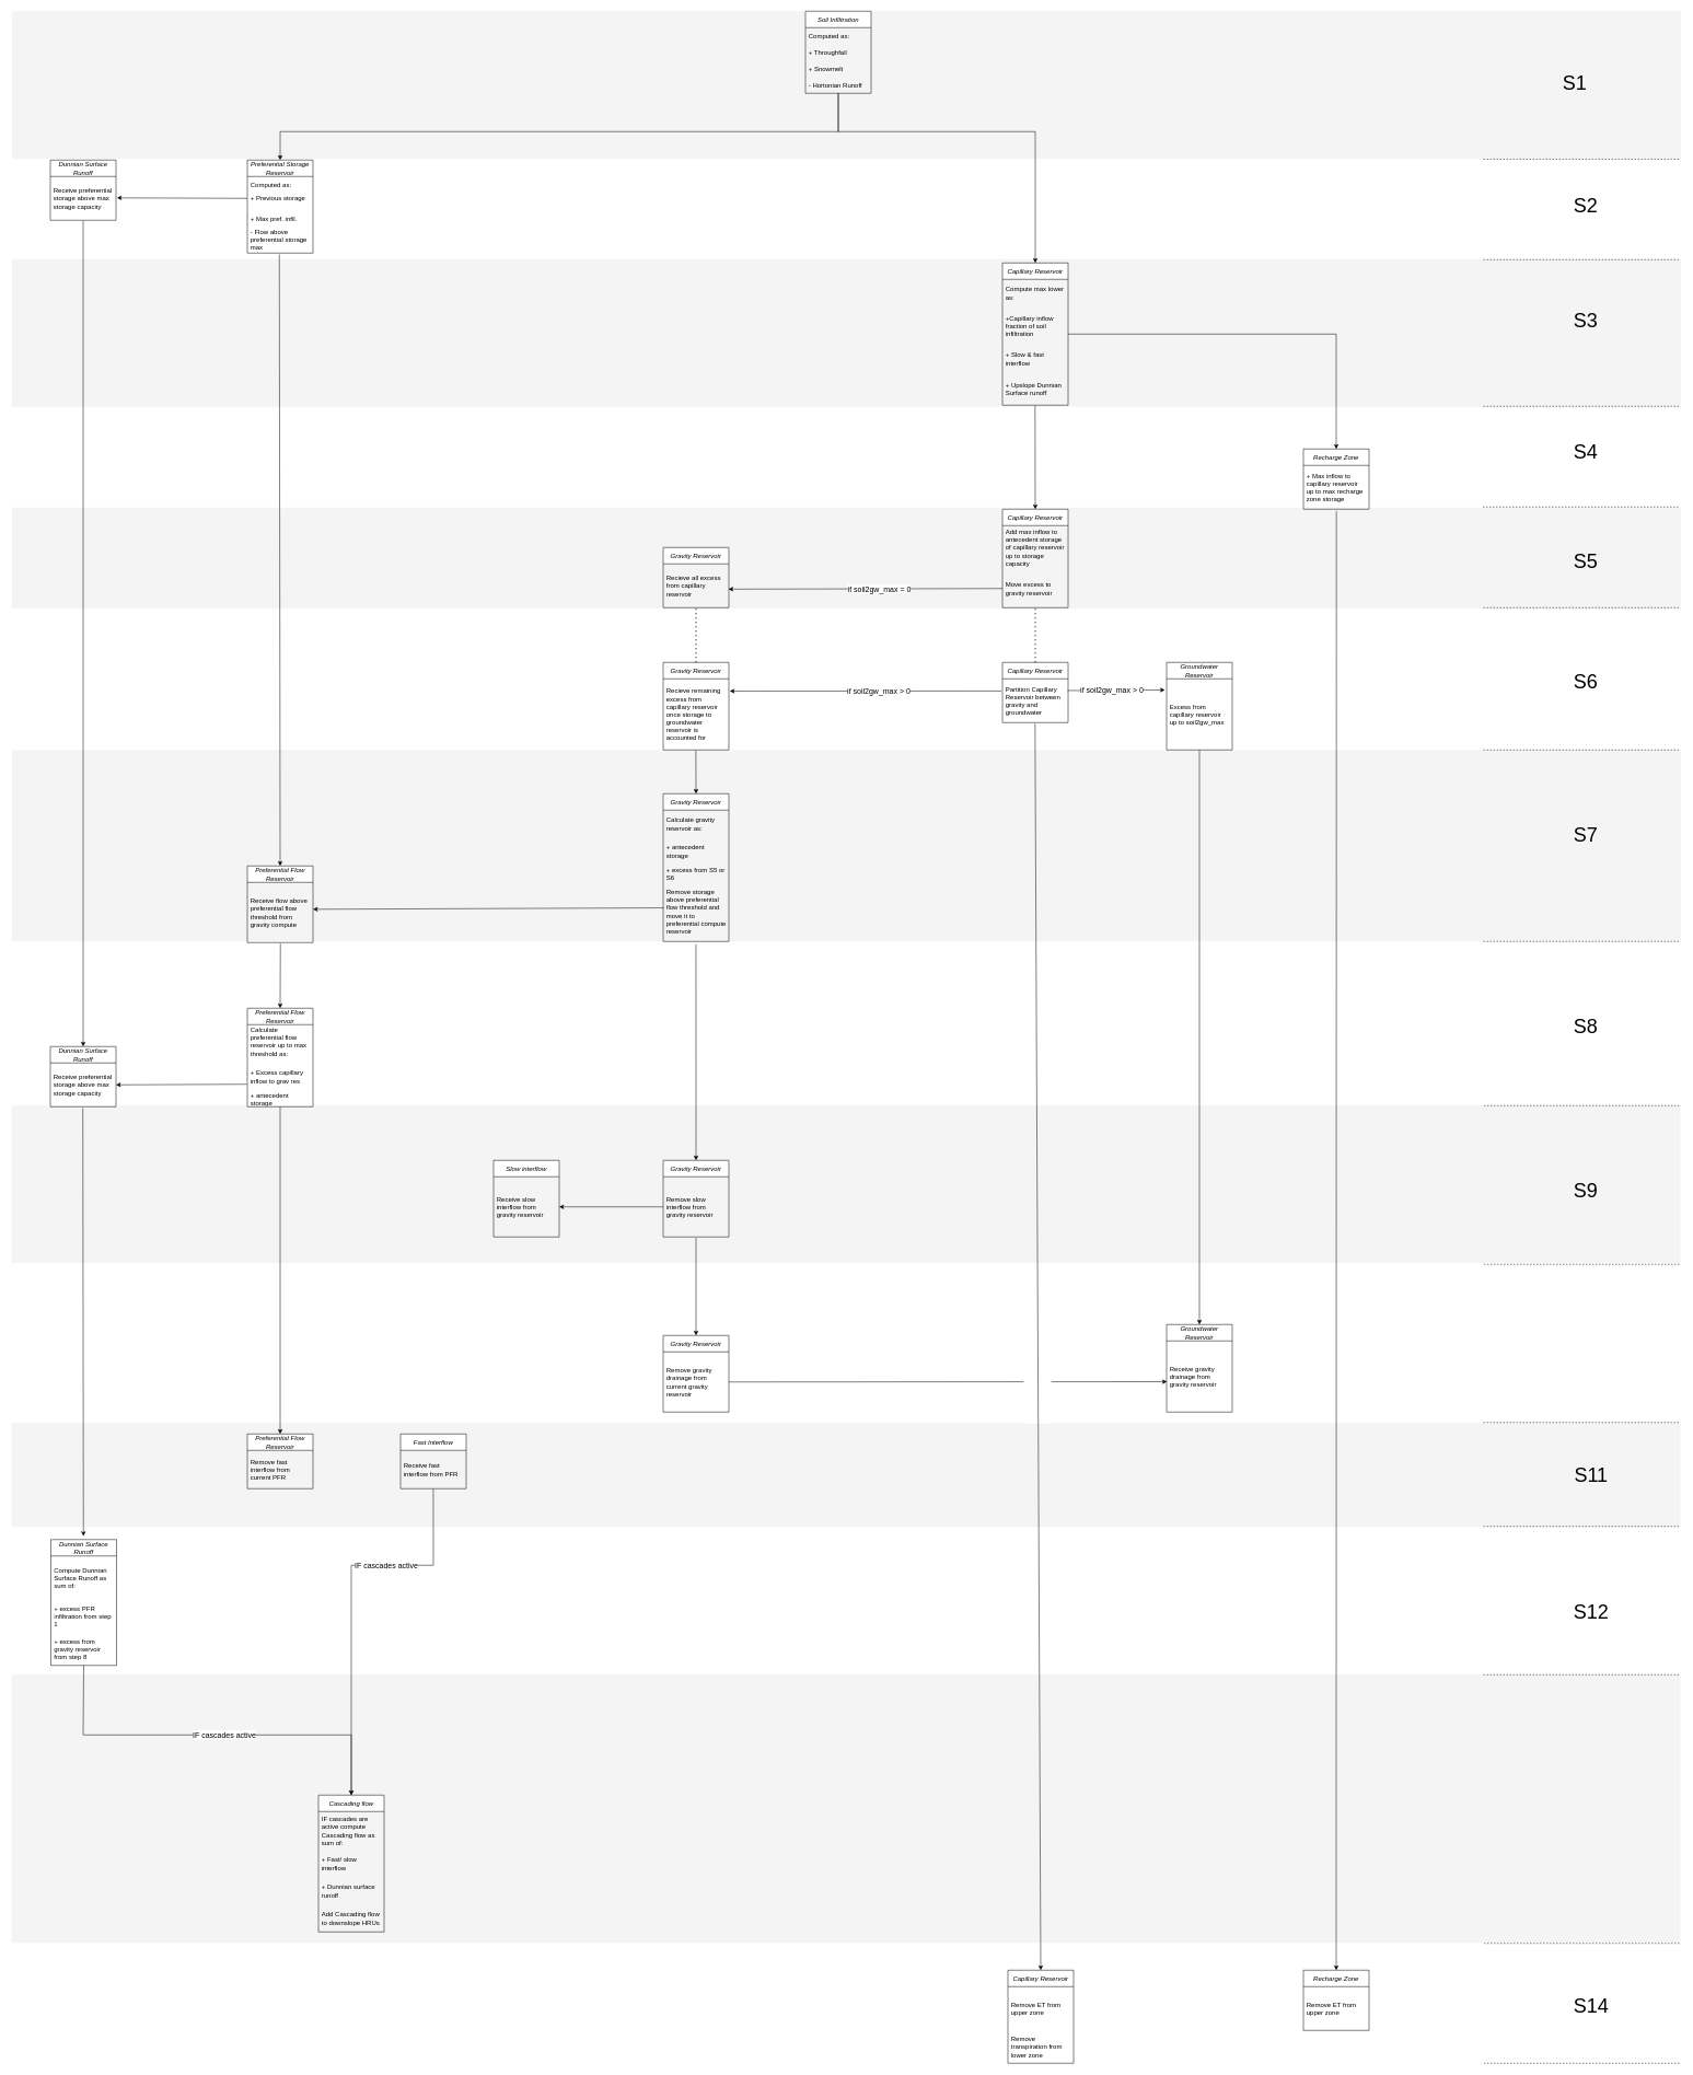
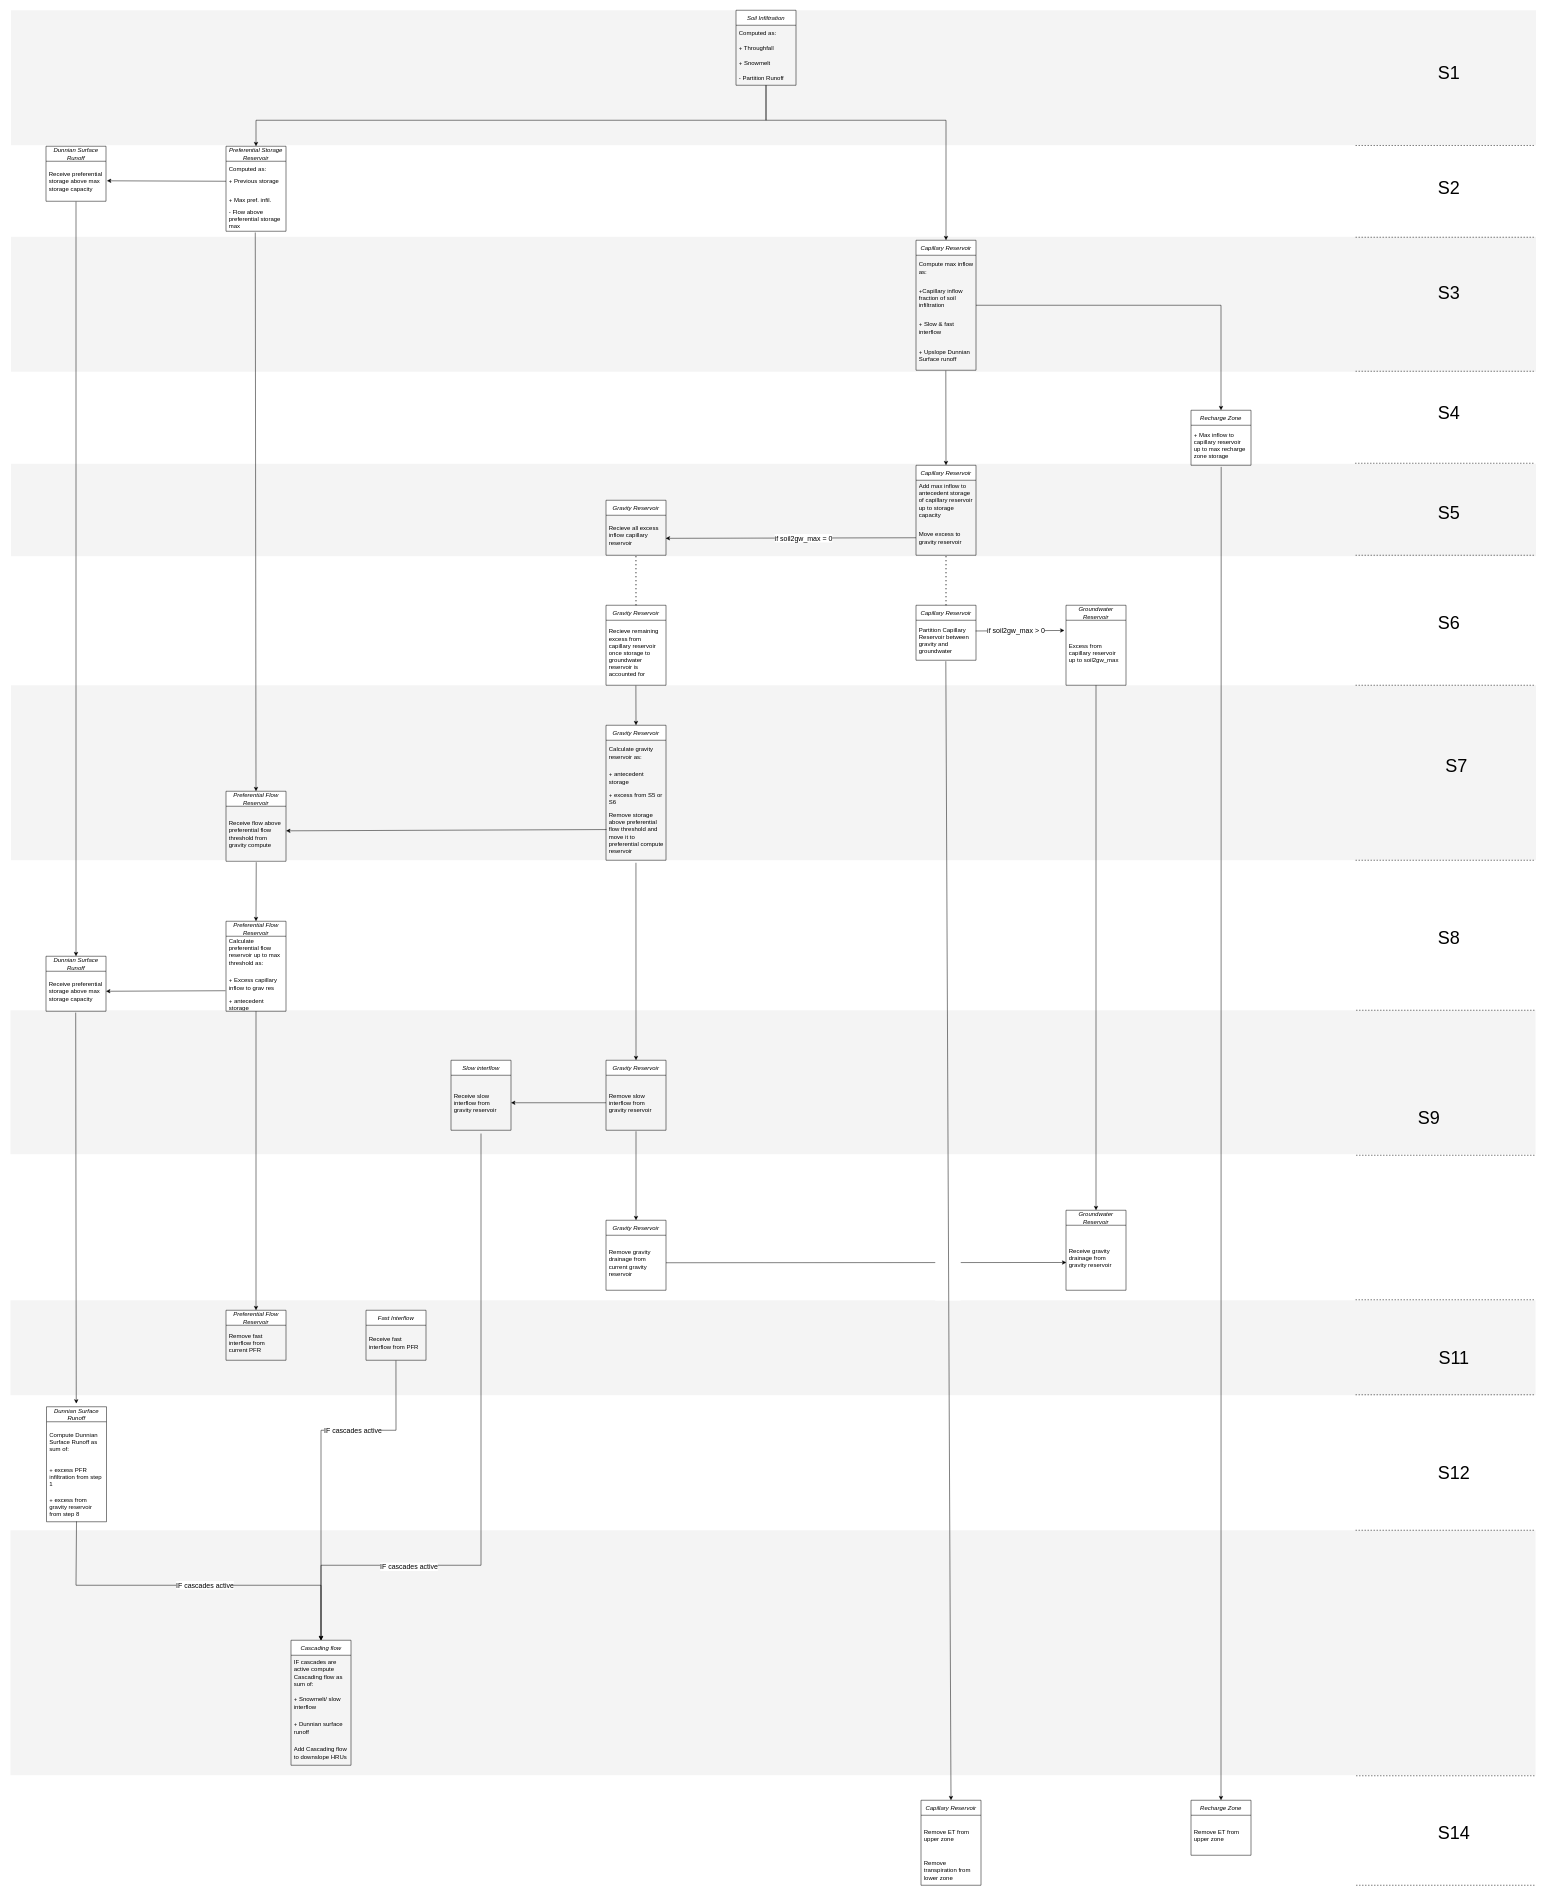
- <mxCell id="42" value="&lt;font style=&quot;font-size: 36px;&quot;&gt;S1&lt;/font&gt;" style="text;html=1;align=center;verticalAlign=middle;whiteSpace=wrap;rounded=0;" parent="1" vertex="1"><mxGeometry x="2847" y="135" width="60" height="30" as="geometry" /></mxCell>
+ <mxCell id="42" value="&lt;font style=&quot;font-size: 36px;&quot;&gt;S1&lt;/font&gt;" style="text;html=1;align=center;verticalAlign=middle;whiteSpace=wrap;rounded=0;" parent="1" vertex="1"><mxGeometry x="2867" y="130" width="60" height="30" as="geometry" /></mxCell>
- <mxCell id="13" value="- Hortonian Runoff" style="text;strokeColor=none;fillColor=none;align=left;verticalAlign=middle;spacingLeft=4;spacingRight=4;overflow=hidden;points=[[0,0.5],[1,0.5]];portConstraint=eastwest;rotatable=0;whiteSpace=wrap;html=1;" parent="9" vertex="1"><mxGeometry y="120" width="120" height="30" as="geometry" /></mxCell>
+ <mxCell id="13" value="- Partition Runoff" style="text;strokeColor=none;fillColor=none;align=left;verticalAlign=middle;spacingLeft=4;spacingRight=4;overflow=hidden;points=[[0,0.5],[1,0.5]];portConstraint=eastwest;rotatable=0;whiteSpace=wrap;html=1;" parent="9" vertex="1"><mxGeometry y="120" width="120" height="30" as="geometry" /></mxCell>
- <mxCell id="17" value="Compute max lower as:" style="text;strokeColor=none;fillColor=none;align=left;verticalAlign=middle;spacingLeft=4;spacingRight=4;overflow=hidden;points=[[0,0.5],[1,0.5]];portConstraint=eastwest;rotatable=0;whiteSpace=wrap;html=1;" parent="16" vertex="1"><mxGeometry y="30" width="120" height="50" as="geometry" /></mxCell>
+ <mxCell id="17" value="Compute max inflow as:" style="text;strokeColor=none;fillColor=none;align=left;verticalAlign=middle;spacingLeft=4;spacingRight=4;overflow=hidden;points=[[0,0.5],[1,0.5]];portConstraint=eastwest;rotatable=0;whiteSpace=wrap;html=1;" parent="16" vertex="1"><mxGeometry y="30" width="120" height="50" as="geometry" /></mxCell>
- <mxCell id="38" value="Recieve all excess from capillary reservoir" style="text;strokeColor=none;fillColor=none;align=left;verticalAlign=middle;spacingLeft=4;spacingRight=4;overflow=hidden;points=[[0,0.5],[1,0.5]];portConstraint=eastwest;rotatable=0;whiteSpace=wrap;html=1;" parent="37" vertex="1"><mxGeometry y="30" width="120" height="80" as="geometry" /></mxCell>
+ <mxCell id="38" value="Recieve all excess inflow capillary reservoir" style="text;strokeColor=none;fillColor=none;align=left;verticalAlign=middle;spacingLeft=4;spacingRight=4;overflow=hidden;points=[[0,0.5],[1,0.5]];portConstraint=eastwest;rotatable=0;whiteSpace=wrap;html=1;" parent="37" vertex="1"><mxGeometry y="30" width="120" height="80" as="geometry" /></mxCell>
- <mxCell id="51" value="" style="endArrow=classic;html=1;rounded=0;exitX=-0.017;exitY=0.279;exitDx=0;exitDy=0;exitPerimeter=0;entryX=1.014;entryY=0.173;entryDx=0;entryDy=0;entryPerimeter=0;" parent="1" source="48" target="50" edge="1"><mxGeometry width="50" height="50" relative="1" as="geometry"><mxPoint x="1801" y="1250" as="sourcePoint" /><mxPoint x="1681" y="1262" as="targetPoint" /></mxGeometry></mxCell>
- <mxCell id="52" value="&lt;font style=&quot;font-size: 14px;&quot;&gt;if soil2gw_max &amp;gt; 0&lt;/font&gt;" style="edgeLabel;html=1;align=center;verticalAlign=middle;resizable=0;points=[];" parent="51" vertex="1" connectable="0"><mxGeometry x="-0.097" relative="1" as="geometry"><mxPoint as="offset" /></mxGeometry></mxCell>
- <mxCell id="66" value="&lt;font style=&quot;font-size: 36px;&quot;&gt;S7&lt;/font&gt;" style="text;html=1;align=center;verticalAlign=middle;whiteSpace=wrap;rounded=0;" parent="1" vertex="1"><mxGeometry x="2867" y="1510" width="60" height="30" as="geometry" /></mxCell>
+ <mxCell id="66" value="&lt;font style=&quot;font-size: 36px;&quot;&gt;S7&lt;/font&gt;" style="text;html=1;align=center;verticalAlign=middle;whiteSpace=wrap;rounded=0;" parent="1" vertex="1"><mxGeometry x="2882" y="1515" width="60" height="30" as="geometry" /></mxCell>
- <mxCell id="87" value="&lt;font style=&quot;font-size: 36px;&quot;&gt;S9&lt;/font&gt;" style="text;html=1;align=center;verticalAlign=middle;whiteSpace=wrap;rounded=0;" parent="1" vertex="1"><mxGeometry x="2867" y="2160" width="60" height="30" as="geometry" /></mxCell>
+ <mxCell id="87" value="&lt;font style=&quot;font-size: 36px;&quot;&gt;S9&lt;/font&gt;" style="text;html=1;align=center;verticalAlign=middle;whiteSpace=wrap;rounded=0;" parent="1" vertex="1"><mxGeometry x="2827" y="2220" width="60" height="30" as="geometry" /></mxCell>
- <mxCell id="97" value="&lt;font style=&quot;font-size: 36px;&quot;&gt;S11&lt;/font&gt;" style="text;html=1;align=center;verticalAlign=middle;whiteSpace=wrap;rounded=0;" parent="1" vertex="1"><mxGeometry x="2877" y="2680" width="60" height="30" as="geometry" /></mxCell>
+ <mxCell id="97" value="&lt;font style=&quot;font-size: 36px;&quot;&gt;S11&lt;/font&gt;" style="text;html=1;align=center;verticalAlign=middle;whiteSpace=wrap;rounded=0;" parent="1" vertex="1"><mxGeometry x="2877" y="2700" width="60" height="30" as="geometry" /></mxCell>
+ <mxCell id="121" value="" style="endArrow=classic;html=1;rounded=0;exitX=0.5;exitY=1.06;exitDx=0;exitDy=0;exitPerimeter=0;entryX=0.5;entryY=0;entryDx=0;entryDy=0;" parent="1" source="92" target="116" edge="1"><mxGeometry width="50" height="50" relative="1" as="geometry"><mxPoint x="891" y="2580" as="sourcePoint" /><mxPoint x="661" y="3130" as="targetPoint" /><Array as="points"><mxPoint x="961" y="3130" /><mxPoint x="641" y="3130" /></Array></mxGeometry></mxCell>
+ <mxCell id="122" value="&lt;font style=&quot;font-size: 14px;&quot;&gt;IF cascades active&lt;/font&gt;" style="edgeLabel;html=1;align=center;verticalAlign=middle;resizable=0;points=[];" parent="121" vertex="1" connectable="0"><mxGeometry x="0.512" y="2" relative="1" as="geometry"><mxPoint as="offset" /></mxGeometry></mxCell>
- <mxCell id="118" value="+ Fast/ slow interflow" style="text;strokeColor=none;fillColor=none;align=left;verticalAlign=middle;spacingLeft=4;spacingRight=4;overflow=hidden;points=[[0,0.5],[1,0.5]];portConstraint=eastwest;rotatable=0;whiteSpace=wrap;html=1;" parent="116" vertex="1"><mxGeometry y="100" width="120" height="50" as="geometry" /></mxCell>
+ <mxCell id="118" value="+ Snowmelt/ slow interflow" style="text;strokeColor=none;fillColor=none;align=left;verticalAlign=middle;spacingLeft=4;spacingRight=4;overflow=hidden;points=[[0,0.5],[1,0.5]];portConstraint=eastwest;rotatable=0;whiteSpace=wrap;html=1;" parent="116" vertex="1"><mxGeometry y="100" width="120" height="50" as="geometry" /></mxCell>
